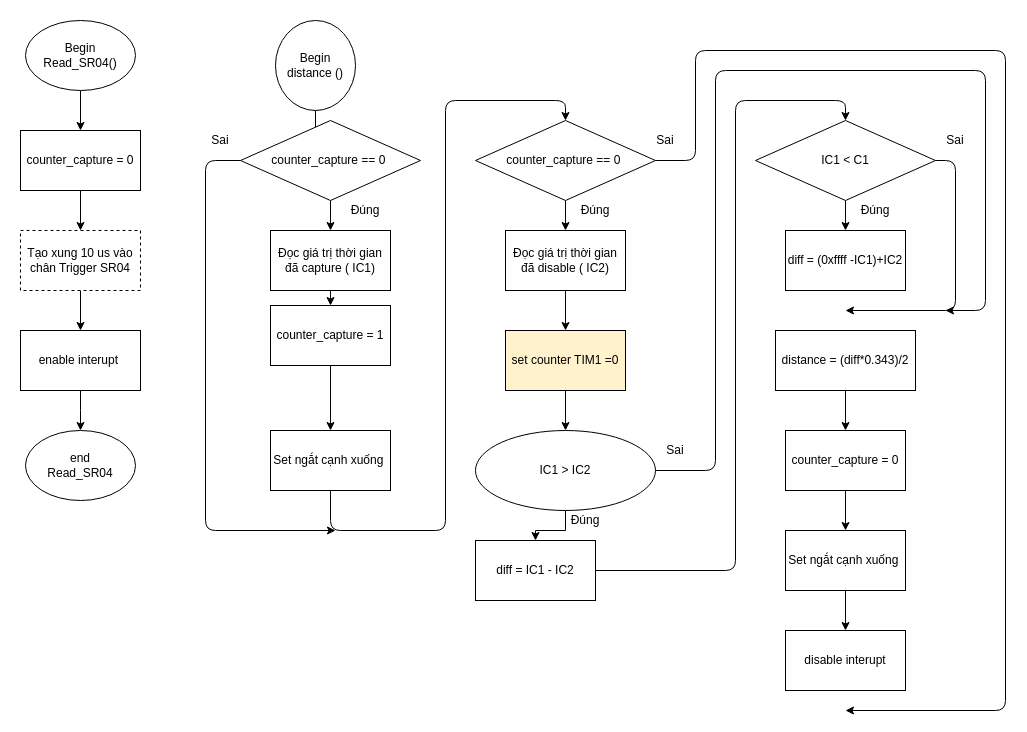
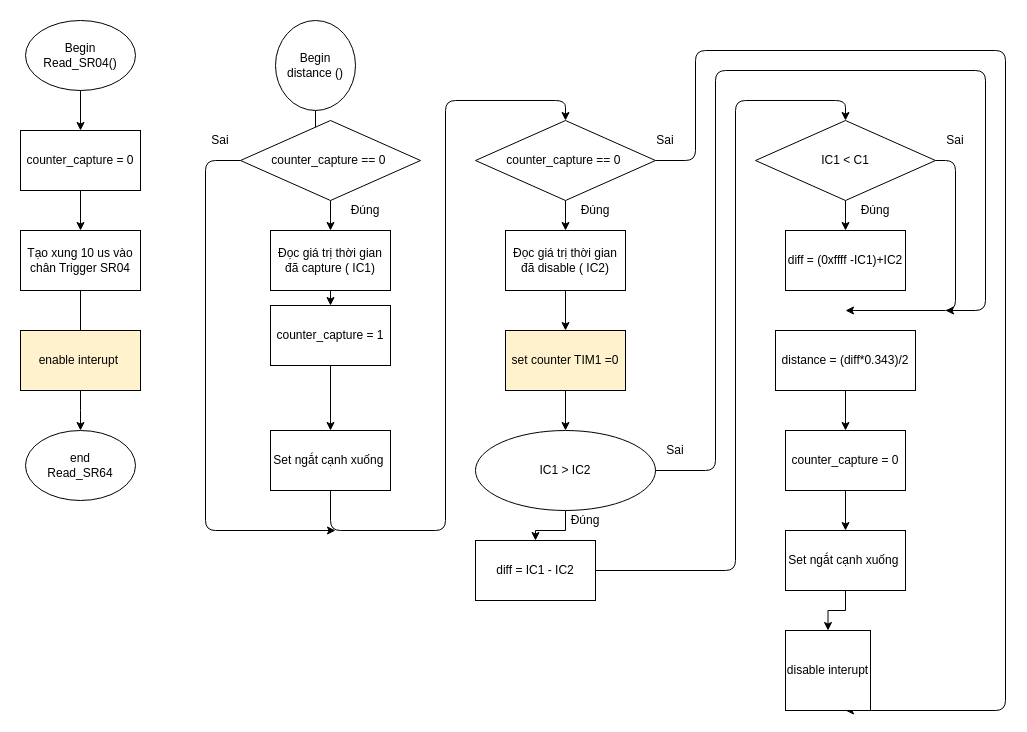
- <mxCell id="5" value="Tạo xung 10 us vào chân Trigger SR04" style="rounded=0;whiteSpace=wrap;html=1;dashed=1;" vertex="1" parent="1"><mxGeometry x="20" y="230" width="120" height="60" as="geometry" /></mxCell>
+ <mxCell id="5" value="Tạo xung 10 us vào chân Trigger SR04" style="rounded=0;whiteSpace=wrap;html=1;" vertex="1" parent="1"><mxGeometry x="20" y="230" width="120" height="60" as="geometry" /></mxCell>
- <mxCell id="4" style="edgeStyle=orthogonalEdgeStyle;rounded=0;orthogonalLoop=1;jettySize=auto;html=1;exitX=0.5;exitY=1;exitDx=0;exitDy=0;entryX=0.5;entryY=0;entryDx=0;entryDy=0;" edge="1" parent="1" source="5" target="7"><mxGeometry relative="1" as="geometry" /></mxCell>
+ <mxCell id="4" style="edgeStyle=orthogonalEdgeStyle;rounded=0;orthogonalLoop=1;jettySize=auto;html=1;exitX=0.5;exitY=1;exitDx=0;exitDy=0;entryX=0.5;entryY=0;entryDx=0;entryDy=0;endArrow=none;" edge="1" parent="1" source="5" target="7"><mxGeometry relative="1" as="geometry" /></mxCell>
- <mxCell id="7" value="enable interupt&amp;nbsp;" style="rounded=0;whiteSpace=wrap;html=1;" vertex="1" parent="1"><mxGeometry x="20" y="330" width="120" height="60" as="geometry" /></mxCell>
+ <mxCell id="7" value="enable interupt&amp;nbsp;" style="rounded=0;whiteSpace=wrap;html=1;fillColor=#fff2cc;" vertex="1" parent="1"><mxGeometry x="20" y="330" width="120" height="60" as="geometry" /></mxCell>
- <mxCell id="10" value="end&lt;br&gt;Read_SR04" style="ellipse;whiteSpace=wrap;html=1;" vertex="1" parent="1"><mxGeometry x="25" y="430" width="110" height="70" as="geometry" /></mxCell>
+ <mxCell id="10" value="end&lt;br&gt;Read_SR64" style="ellipse;whiteSpace=wrap;html=1;" vertex="1" parent="1"><mxGeometry x="25" y="430" width="110" height="70" as="geometry" /></mxCell>
- <mxCell id="52" value="disable interupt" style="rounded=0;whiteSpace=wrap;html=1;" vertex="1" parent="1"><mxGeometry x="785" y="630" width="120" height="60" as="geometry" /></mxCell>
+ <mxCell id="52" value="disable interupt" style="rounded=0;whiteSpace=wrap;html=1;" vertex="1" parent="1"><mxGeometry x="785" y="630" width="85" height="80" as="geometry" /></mxCell>
